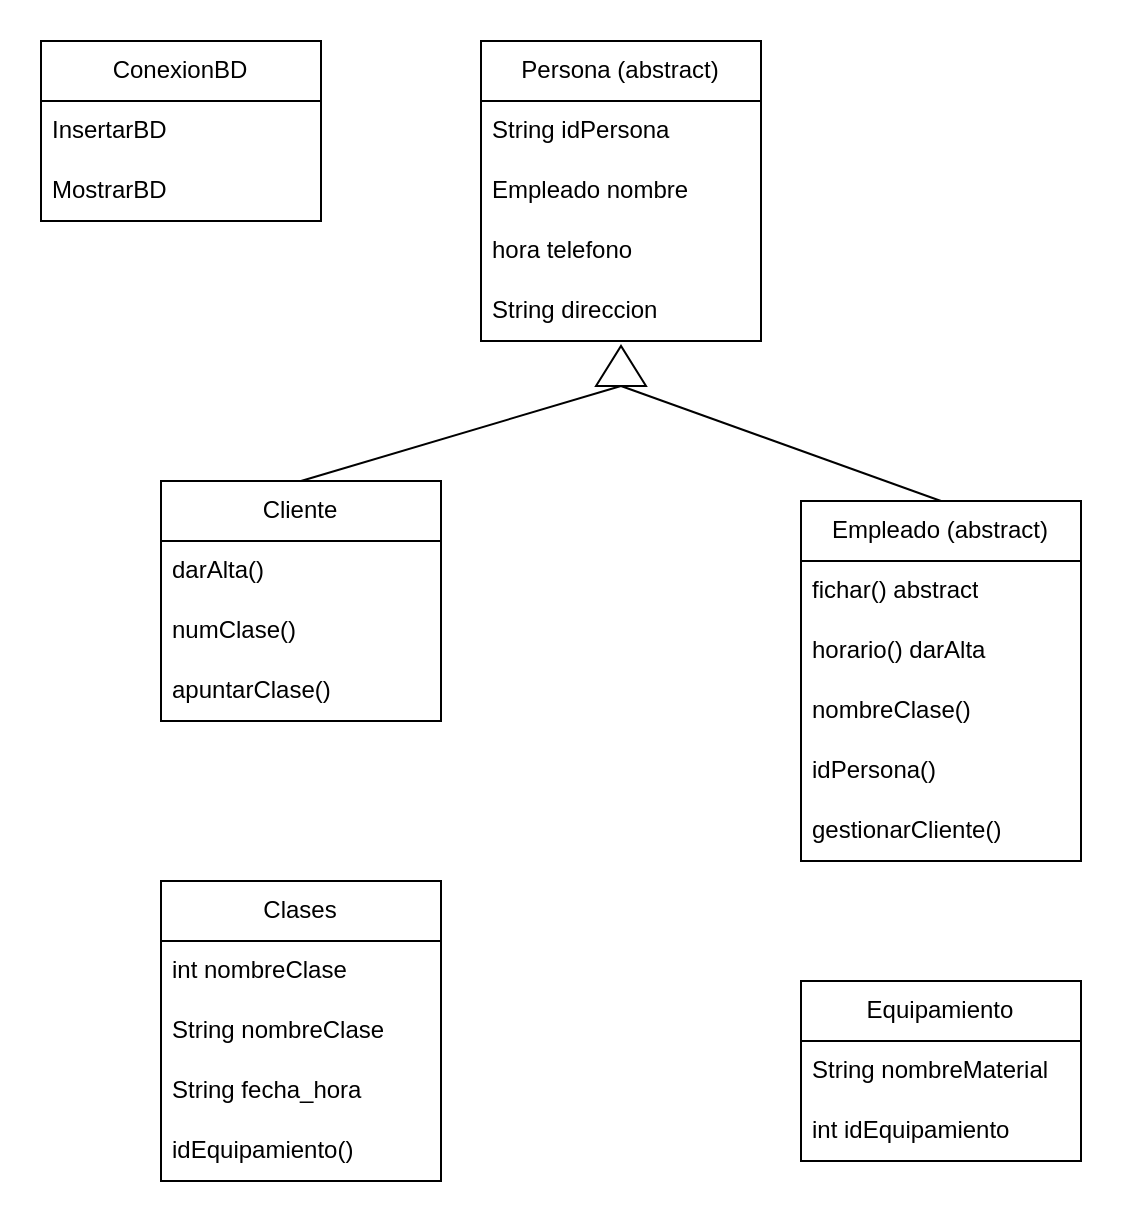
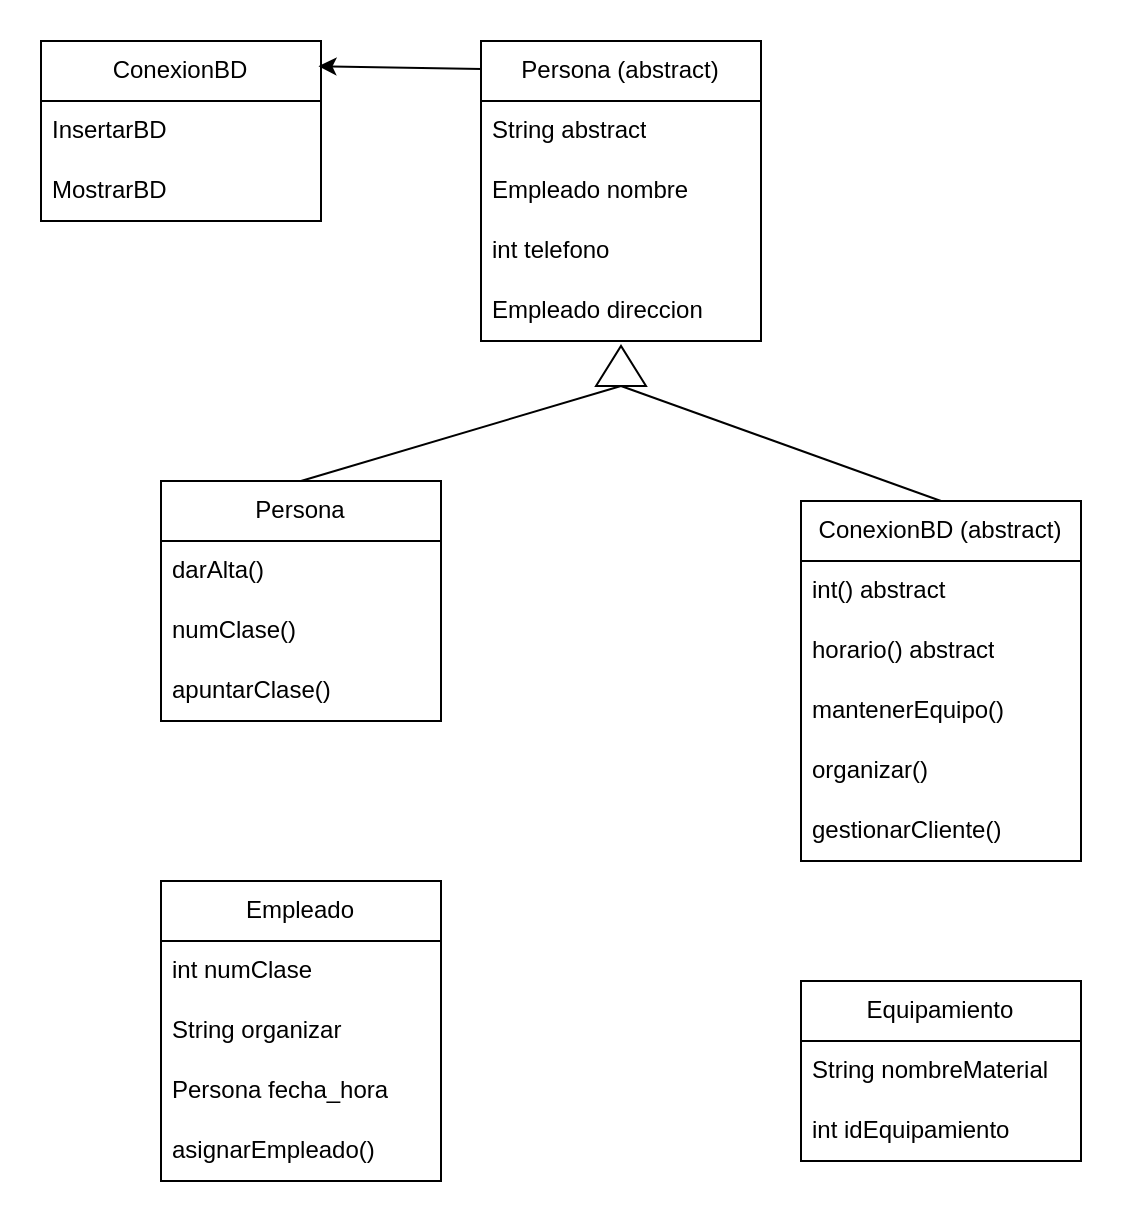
+ <mxCell id="31" value="" style="endArrow=classic;html=1;rounded=0;exitX=0.002;exitY=0.093;exitDx=0;exitDy=0;exitPerimeter=0;entryX=0.991;entryY=0.14;entryDx=0;entryDy=0;entryPerimeter=0;" parent="1" source="15" target="12" edge="1"><mxGeometry width="50" height="50" relative="1" as="geometry"><mxPoint x="0" y="80" as="sourcePoint" /><mxPoint x="50" y="30" as="targetPoint" /></mxGeometry></mxCell>
- <mxCell id="16" value="String idPersona" style="text;strokeColor=none;fillColor=none;align=left;verticalAlign=middle;spacingLeft=4;spacingRight=4;overflow=hidden;points=[[0,0.5],[1,0.5]];portConstraint=eastwest;rotatable=0;whiteSpace=wrap;html=1;" parent="15" vertex="1"><mxGeometry y="30" width="140" height="30" as="geometry" /></mxCell>
+ <mxCell id="16" value="String abstract" style="text;strokeColor=none;fillColor=none;align=left;verticalAlign=middle;spacingLeft=4;spacingRight=4;overflow=hidden;points=[[0,0.5],[1,0.5]];portConstraint=eastwest;rotatable=0;whiteSpace=wrap;html=1;" parent="15" vertex="1"><mxGeometry y="30" width="140" height="30" as="geometry" /></mxCell>
- <mxCell id="18" value="hora telefono" style="text;strokeColor=none;fillColor=none;align=left;verticalAlign=middle;spacingLeft=4;spacingRight=4;overflow=hidden;points=[[0,0.5],[1,0.5]];portConstraint=eastwest;rotatable=0;whiteSpace=wrap;html=1;" parent="15" vertex="1"><mxGeometry y="90" width="140" height="30" as="geometry" /></mxCell>
+ <mxCell id="18" value="int telefono" style="text;strokeColor=none;fillColor=none;align=left;verticalAlign=middle;spacingLeft=4;spacingRight=4;overflow=hidden;points=[[0,0.5],[1,0.5]];portConstraint=eastwest;rotatable=0;whiteSpace=wrap;html=1;" parent="15" vertex="1"><mxGeometry y="90" width="140" height="30" as="geometry" /></mxCell>
- <mxCell id="19" value="String direccion" style="text;strokeColor=none;fillColor=none;align=left;verticalAlign=middle;spacingLeft=4;spacingRight=4;overflow=hidden;points=[[0,0.5],[1,0.5]];portConstraint=eastwest;rotatable=0;whiteSpace=wrap;html=1;" parent="15" vertex="1"><mxGeometry y="120" width="140" height="30" as="geometry" /></mxCell>
+ <mxCell id="19" value="Empleado direccion" style="text;strokeColor=none;fillColor=none;align=left;verticalAlign=middle;spacingLeft=4;spacingRight=4;overflow=hidden;points=[[0,0.5],[1,0.5]];portConstraint=eastwest;rotatable=0;whiteSpace=wrap;html=1;" parent="15" vertex="1"><mxGeometry y="120" width="140" height="30" as="geometry" /></mxCell>
- <mxCell id="2" value="Cliente" style="swimlane;fontStyle=0;childLayout=stackLayout;horizontal=1;startSize=30;horizontalStack=0;resizeParent=1;resizeParentMax=0;resizeLast=0;collapsible=1;marginBottom=0;whiteSpace=wrap;html=1;" parent="1" vertex="1"><mxGeometry x="80" y="240" width="140" height="120" as="geometry" /></mxCell>
+ <mxCell id="2" value="Persona" style="swimlane;fontStyle=0;childLayout=stackLayout;horizontal=1;startSize=30;horizontalStack=0;resizeParent=1;resizeParentMax=0;resizeLast=0;collapsible=1;marginBottom=0;whiteSpace=wrap;html=1;" parent="1" vertex="1"><mxGeometry x="80" y="240" width="140" height="120" as="geometry" /></mxCell>
- <mxCell id="6" value="Empleado (abstract&lt;span style=&quot;background-color: transparent; color: light-dark(rgb(0, 0, 0), rgb(255, 255, 255));&quot;&gt;)&lt;/span&gt;" style="swimlane;fontStyle=0;childLayout=stackLayout;horizontal=1;startSize=30;horizontalStack=0;resizeParent=1;resizeParentMax=0;resizeLast=0;collapsible=1;marginBottom=0;whiteSpace=wrap;html=1;" parent="1" vertex="1"><mxGeometry x="400" y="250" width="140" height="180" as="geometry" /></mxCell>
+ <mxCell id="6" value="ConexionBD (abstract&lt;span style=&quot;background-color: transparent; color: light-dark(rgb(0, 0, 0), rgb(255, 255, 255));&quot;&gt;)&lt;/span&gt;" style="swimlane;fontStyle=0;childLayout=stackLayout;horizontal=1;startSize=30;horizontalStack=0;resizeParent=1;resizeParentMax=0;resizeLast=0;collapsible=1;marginBottom=0;whiteSpace=wrap;html=1;" parent="1" vertex="1"><mxGeometry x="400" y="250" width="140" height="180" as="geometry" /></mxCell>
- <mxCell id="7" value="fichar() abstract" style="text;strokeColor=none;fillColor=none;align=left;verticalAlign=middle;spacingLeft=4;spacingRight=4;overflow=hidden;points=[[0,0.5],[1,0.5]];portConstraint=eastwest;rotatable=0;whiteSpace=wrap;html=1;" parent="6" vertex="1"><mxGeometry y="30" width="140" height="30" as="geometry" /></mxCell>
+ <mxCell id="7" value="int() abstract" style="text;strokeColor=none;fillColor=none;align=left;verticalAlign=middle;spacingLeft=4;spacingRight=4;overflow=hidden;points=[[0,0.5],[1,0.5]];portConstraint=eastwest;rotatable=0;whiteSpace=wrap;html=1;" parent="6" vertex="1"><mxGeometry y="30" width="140" height="30" as="geometry" /></mxCell>
- <mxCell id="8" value="horario() darAlta" style="text;strokeColor=none;fillColor=none;align=left;verticalAlign=middle;spacingLeft=4;spacingRight=4;overflow=hidden;points=[[0,0.5],[1,0.5]];portConstraint=eastwest;rotatable=0;whiteSpace=wrap;html=1;" parent="6" vertex="1"><mxGeometry y="60" width="140" height="30" as="geometry" /></mxCell>
+ <mxCell id="8" value="horario() abstract" style="text;strokeColor=none;fillColor=none;align=left;verticalAlign=middle;spacingLeft=4;spacingRight=4;overflow=hidden;points=[[0,0.5],[1,0.5]];portConstraint=eastwest;rotatable=0;whiteSpace=wrap;html=1;" parent="6" vertex="1"><mxGeometry y="60" width="140" height="30" as="geometry" /></mxCell>
- <mxCell id="9" value="nombreClase()" style="text;strokeColor=none;fillColor=none;align=left;verticalAlign=middle;spacingLeft=4;spacingRight=4;overflow=hidden;points=[[0,0.5],[1,0.5]];portConstraint=eastwest;rotatable=0;whiteSpace=wrap;html=1;" parent="6" vertex="1"><mxGeometry y="90" width="140" height="30" as="geometry" /></mxCell>
+ <mxCell id="9" value="mantenerEquipo()" style="text;strokeColor=none;fillColor=none;align=left;verticalAlign=middle;spacingLeft=4;spacingRight=4;overflow=hidden;points=[[0,0.5],[1,0.5]];portConstraint=eastwest;rotatable=0;whiteSpace=wrap;html=1;" parent="6" vertex="1"><mxGeometry y="90" width="140" height="30" as="geometry" /></mxCell>
- <mxCell id="10" value="idPersona()" style="text;strokeColor=none;fillColor=none;align=left;verticalAlign=middle;spacingLeft=4;spacingRight=4;overflow=hidden;points=[[0,0.5],[1,0.5]];portConstraint=eastwest;rotatable=0;whiteSpace=wrap;html=1;" parent="6" vertex="1"><mxGeometry y="120" width="140" height="30" as="geometry" /></mxCell>
+ <mxCell id="10" value="organizar()" style="text;strokeColor=none;fillColor=none;align=left;verticalAlign=middle;spacingLeft=4;spacingRight=4;overflow=hidden;points=[[0,0.5],[1,0.5]];portConstraint=eastwest;rotatable=0;whiteSpace=wrap;html=1;" parent="6" vertex="1"><mxGeometry y="120" width="140" height="30" as="geometry" /></mxCell>
- <mxCell id="20" value="Clases" style="swimlane;fontStyle=0;childLayout=stackLayout;horizontal=1;startSize=30;horizontalStack=0;resizeParent=1;resizeParentMax=0;resizeLast=0;collapsible=1;marginBottom=0;whiteSpace=wrap;html=1;" parent="1" vertex="1"><mxGeometry x="80" y="440" width="140" height="150" as="geometry" /></mxCell>
+ <mxCell id="20" value="Empleado" style="swimlane;fontStyle=0;childLayout=stackLayout;horizontal=1;startSize=30;horizontalStack=0;resizeParent=1;resizeParentMax=0;resizeLast=0;collapsible=1;marginBottom=0;whiteSpace=wrap;html=1;" parent="1" vertex="1"><mxGeometry x="80" y="440" width="140" height="150" as="geometry" /></mxCell>
- <mxCell id="21" value="int nombreClase" style="text;strokeColor=none;fillColor=none;align=left;verticalAlign=middle;spacingLeft=4;spacingRight=4;overflow=hidden;points=[[0,0.5],[1,0.5]];portConstraint=eastwest;rotatable=0;whiteSpace=wrap;html=1;" parent="20" vertex="1"><mxGeometry y="30" width="140" height="30" as="geometry" /></mxCell>
+ <mxCell id="21" value="int numClase" style="text;strokeColor=none;fillColor=none;align=left;verticalAlign=middle;spacingLeft=4;spacingRight=4;overflow=hidden;points=[[0,0.5],[1,0.5]];portConstraint=eastwest;rotatable=0;whiteSpace=wrap;html=1;" parent="20" vertex="1"><mxGeometry y="30" width="140" height="30" as="geometry" /></mxCell>
- <mxCell id="22" value="String nombreClase" style="text;strokeColor=none;fillColor=none;align=left;verticalAlign=middle;spacingLeft=4;spacingRight=4;overflow=hidden;points=[[0,0.5],[1,0.5]];portConstraint=eastwest;rotatable=0;whiteSpace=wrap;html=1;" parent="20" vertex="1"><mxGeometry y="60" width="140" height="30" as="geometry" /></mxCell>
+ <mxCell id="22" value="String organizar" style="text;strokeColor=none;fillColor=none;align=left;verticalAlign=middle;spacingLeft=4;spacingRight=4;overflow=hidden;points=[[0,0.5],[1,0.5]];portConstraint=eastwest;rotatable=0;whiteSpace=wrap;html=1;" parent="20" vertex="1"><mxGeometry y="60" width="140" height="30" as="geometry" /></mxCell>
- <mxCell id="23" value="String fecha_hora" style="text;strokeColor=none;fillColor=none;align=left;verticalAlign=middle;spacingLeft=4;spacingRight=4;overflow=hidden;points=[[0,0.5],[1,0.5]];portConstraint=eastwest;rotatable=0;whiteSpace=wrap;html=1;" parent="20" vertex="1"><mxGeometry y="90" width="140" height="30" as="geometry" /></mxCell>
+ <mxCell id="23" value="Persona fecha_hora" style="text;strokeColor=none;fillColor=none;align=left;verticalAlign=middle;spacingLeft=4;spacingRight=4;overflow=hidden;points=[[0,0.5],[1,0.5]];portConstraint=eastwest;rotatable=0;whiteSpace=wrap;html=1;" parent="20" vertex="1"><mxGeometry y="90" width="140" height="30" as="geometry" /></mxCell>
- <mxCell id="24" value="idEquipamiento()" style="text;strokeColor=none;fillColor=none;align=left;verticalAlign=middle;spacingLeft=4;spacingRight=4;overflow=hidden;points=[[0,0.5],[1,0.5]];portConstraint=eastwest;rotatable=0;whiteSpace=wrap;html=1;" parent="20" vertex="1"><mxGeometry y="120" width="140" height="30" as="geometry" /></mxCell>
+ <mxCell id="24" value="asignarEmpleado()" style="text;strokeColor=none;fillColor=none;align=left;verticalAlign=middle;spacingLeft=4;spacingRight=4;overflow=hidden;points=[[0,0.5],[1,0.5]];portConstraint=eastwest;rotatable=0;whiteSpace=wrap;html=1;" parent="20" vertex="1"><mxGeometry y="120" width="140" height="30" as="geometry" /></mxCell>
